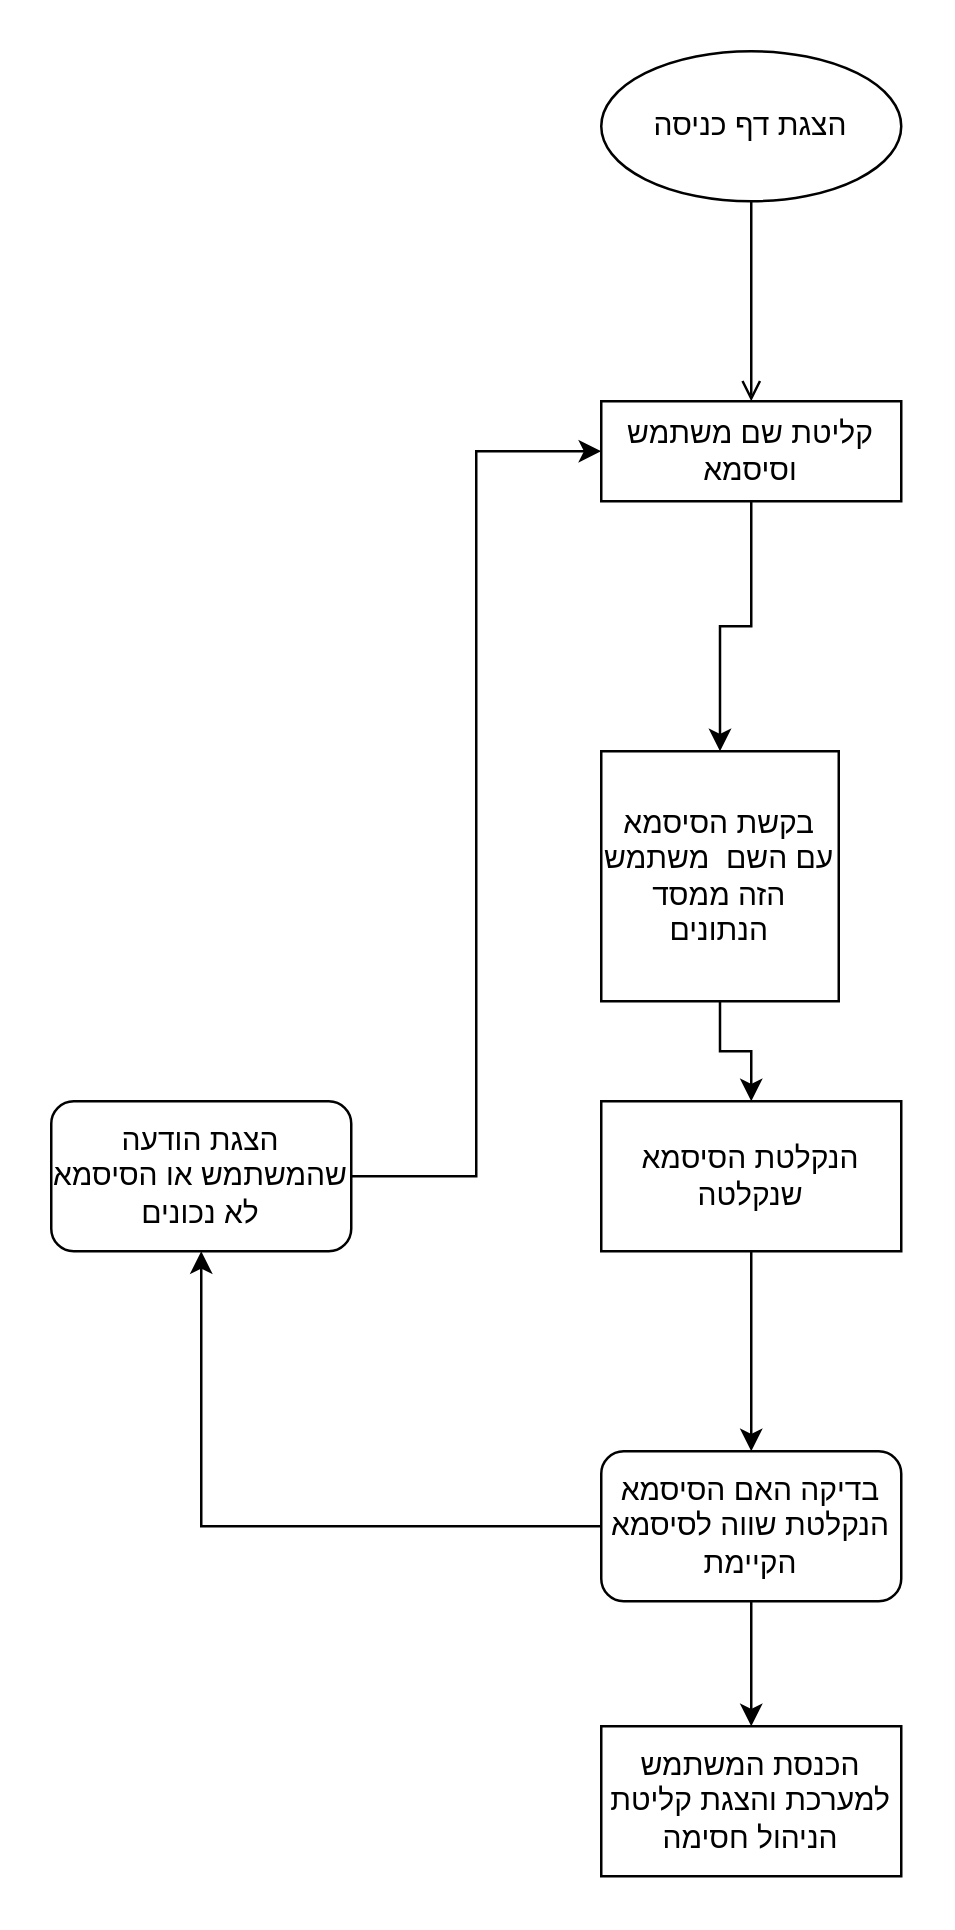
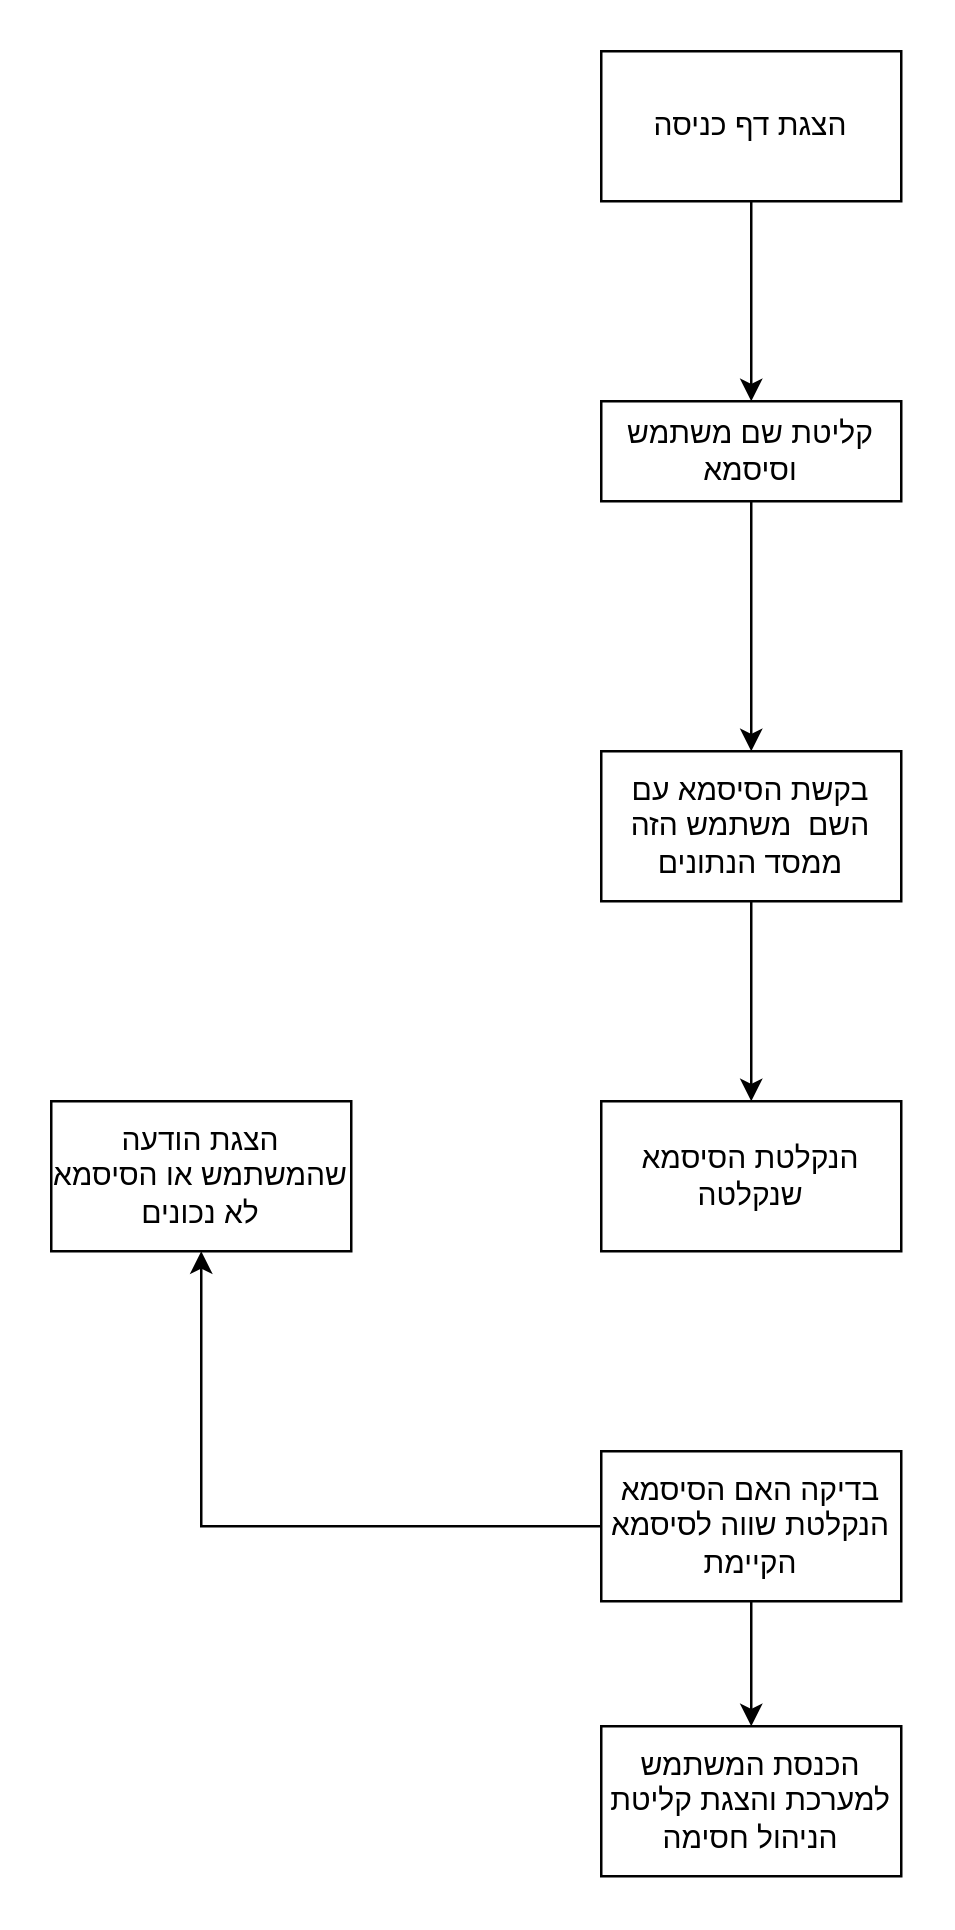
- <mxCell id="3" value="הצגת דף כניסה" style="ellipse;whiteSpace=wrap;html=1;" vertex="1" parent="1"><mxGeometry x="240" y="20" width="120" height="60" as="geometry" /></mxCell>
+ <mxCell id="3" value="הצגת דף כניסה" style="rounded=0;whiteSpace=wrap;html=1;" vertex="1" parent="1"><mxGeometry x="240" y="20" width="120" height="60" as="geometry" /></mxCell>
- <mxCell id="2" value="" style="edgeStyle=orthogonalEdgeStyle;rounded=0;orthogonalLoop=1;jettySize=auto;html=1;endArrow=open;" edge="1" parent="1" source="3" target="5"><mxGeometry relative="1" as="geometry" /></mxCell>
+ <mxCell id="2" value="" style="edgeStyle=orthogonalEdgeStyle;rounded=0;orthogonalLoop=1;jettySize=auto;html=1;" edge="1" parent="1" source="3" target="5"><mxGeometry relative="1" as="geometry" /></mxCell>
- <mxCell id="13" style="edgeStyle=orthogonalEdgeStyle;rounded=0;orthogonalLoop=1;jettySize=auto;html=1;entryX=0;entryY=0.5;entryDx=0;entryDy=0;" edge="1" parent="1" source="14" target="5"><mxGeometry relative="1" as="geometry" /></mxCell>
- <mxCell id="7" value="בקשת הסיסמא עם השם&amp;nbsp; משתמש הזה ממסד הנתונים" style="whiteSpace=wrap;html=1;rounded=0;" vertex="1" parent="1"><mxGeometry x="240" y="300" width="95" height="100" as="geometry" /></mxCell>
+ <mxCell id="7" value="בקשת הסיסמא עם השם&amp;nbsp; משתמש הזה ממסד הנתונים" style="whiteSpace=wrap;html=1;rounded=0;" vertex="1" parent="1"><mxGeometry x="240" y="300" width="120" height="60" as="geometry" /></mxCell>
- <mxCell id="14" value="הצגת הודעה שהמשתמש או הסיסמא לא נכונים" style="whiteSpace=wrap;html=1;rounded=1;" vertex="1" parent="1"><mxGeometry x="20" y="440" width="120" height="60" as="geometry" /></mxCell>
+ <mxCell id="14" value="הצגת הודעה שהמשתמש או הסיסמא לא נכונים" style="whiteSpace=wrap;html=1;rounded=0;" vertex="1" parent="1"><mxGeometry x="20" y="440" width="120" height="60" as="geometry" /></mxCell>
- <mxCell id="8" value="" style="edgeStyle=orthogonalEdgeStyle;rounded=0;orthogonalLoop=1;jettySize=auto;html=1;" edge="1" parent="1" source="9" target="12"><mxGeometry relative="1" as="geometry" /></mxCell>
- <mxCell id="12" value="בדיקה האם הסיסמא הנקלטת שווה לסיסמא הקיימת" style="whiteSpace=wrap;html=1;rounded=1;" vertex="1" parent="1"><mxGeometry x="240" y="580" width="120" height="60" as="geometry" /></mxCell>
+ <mxCell id="12" value="בדיקה האם הסיסמא הנקלטת שווה לסיסמא הקיימת" style="whiteSpace=wrap;html=1;rounded=0;" vertex="1" parent="1"><mxGeometry x="240" y="580" width="120" height="60" as="geometry" /></mxCell>
